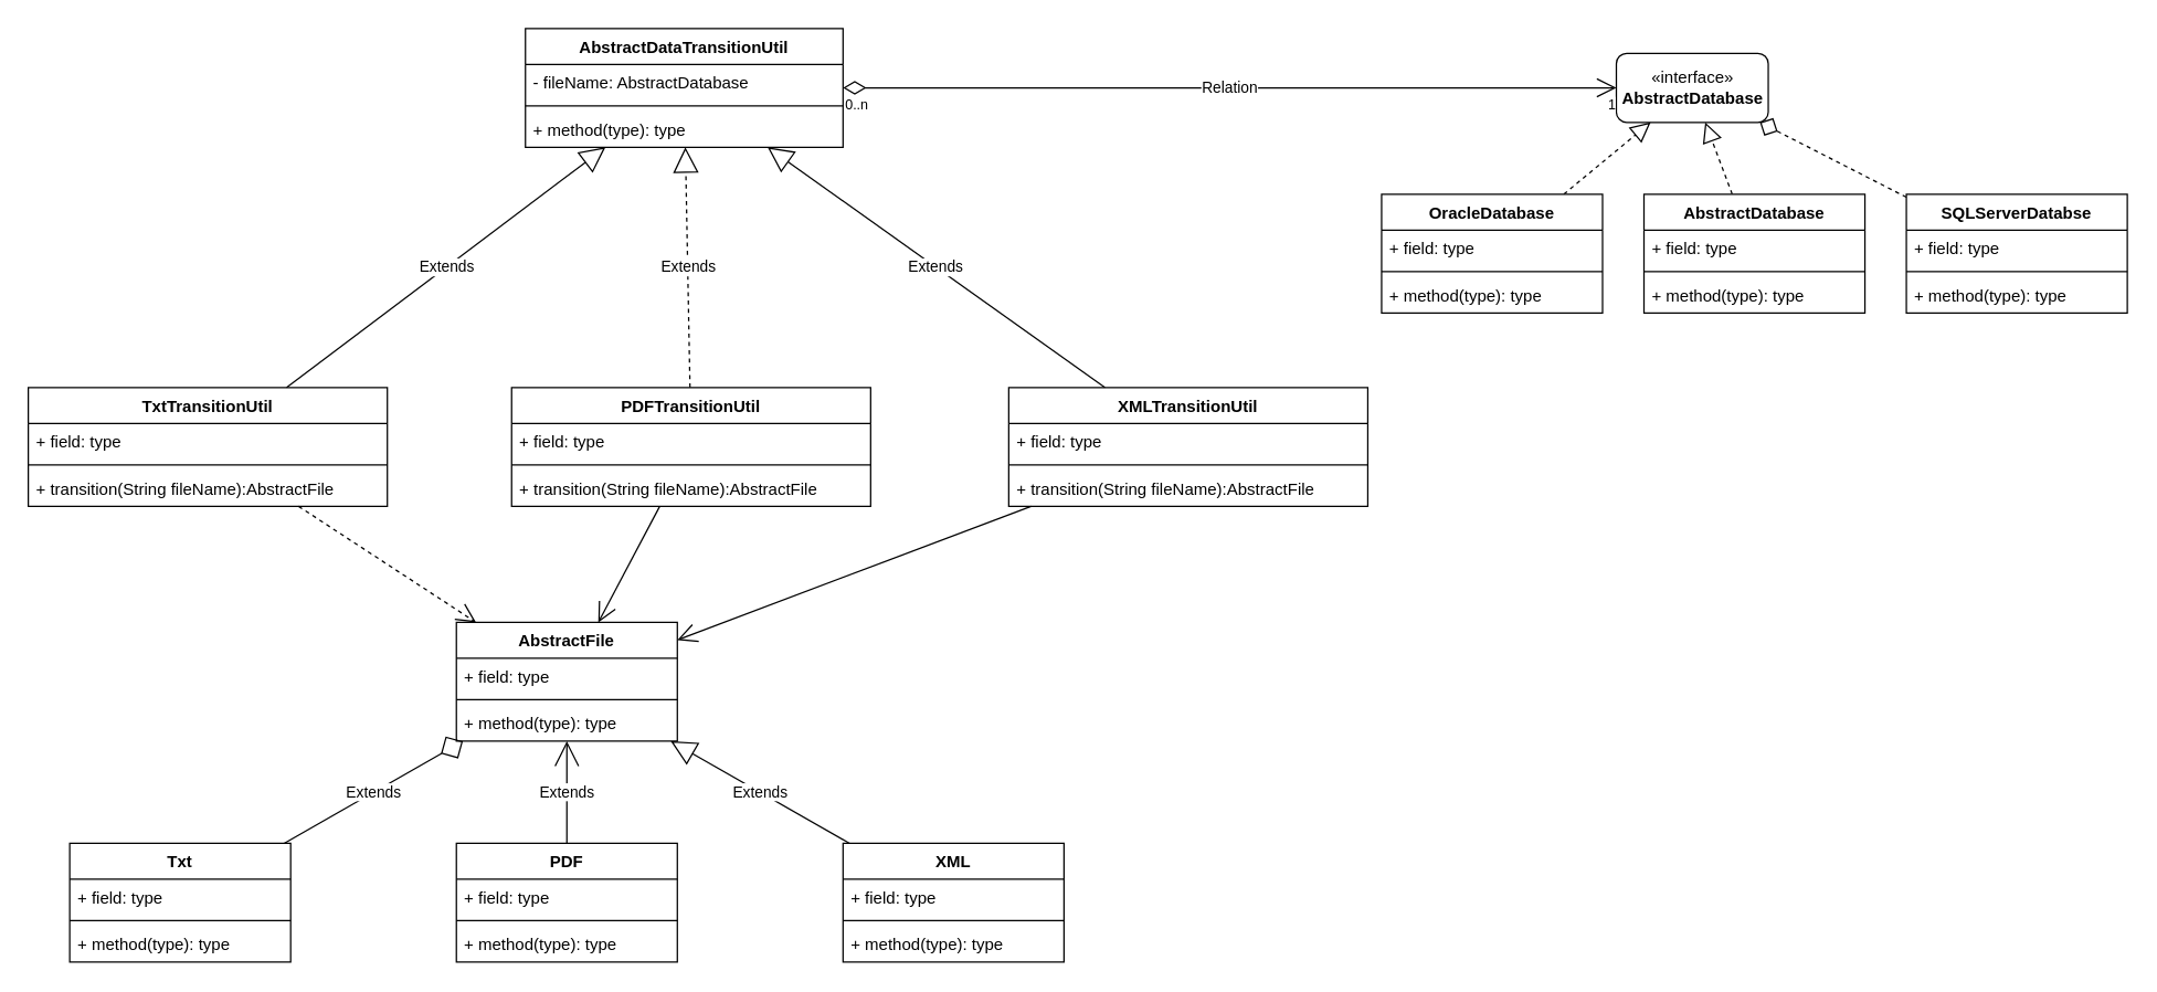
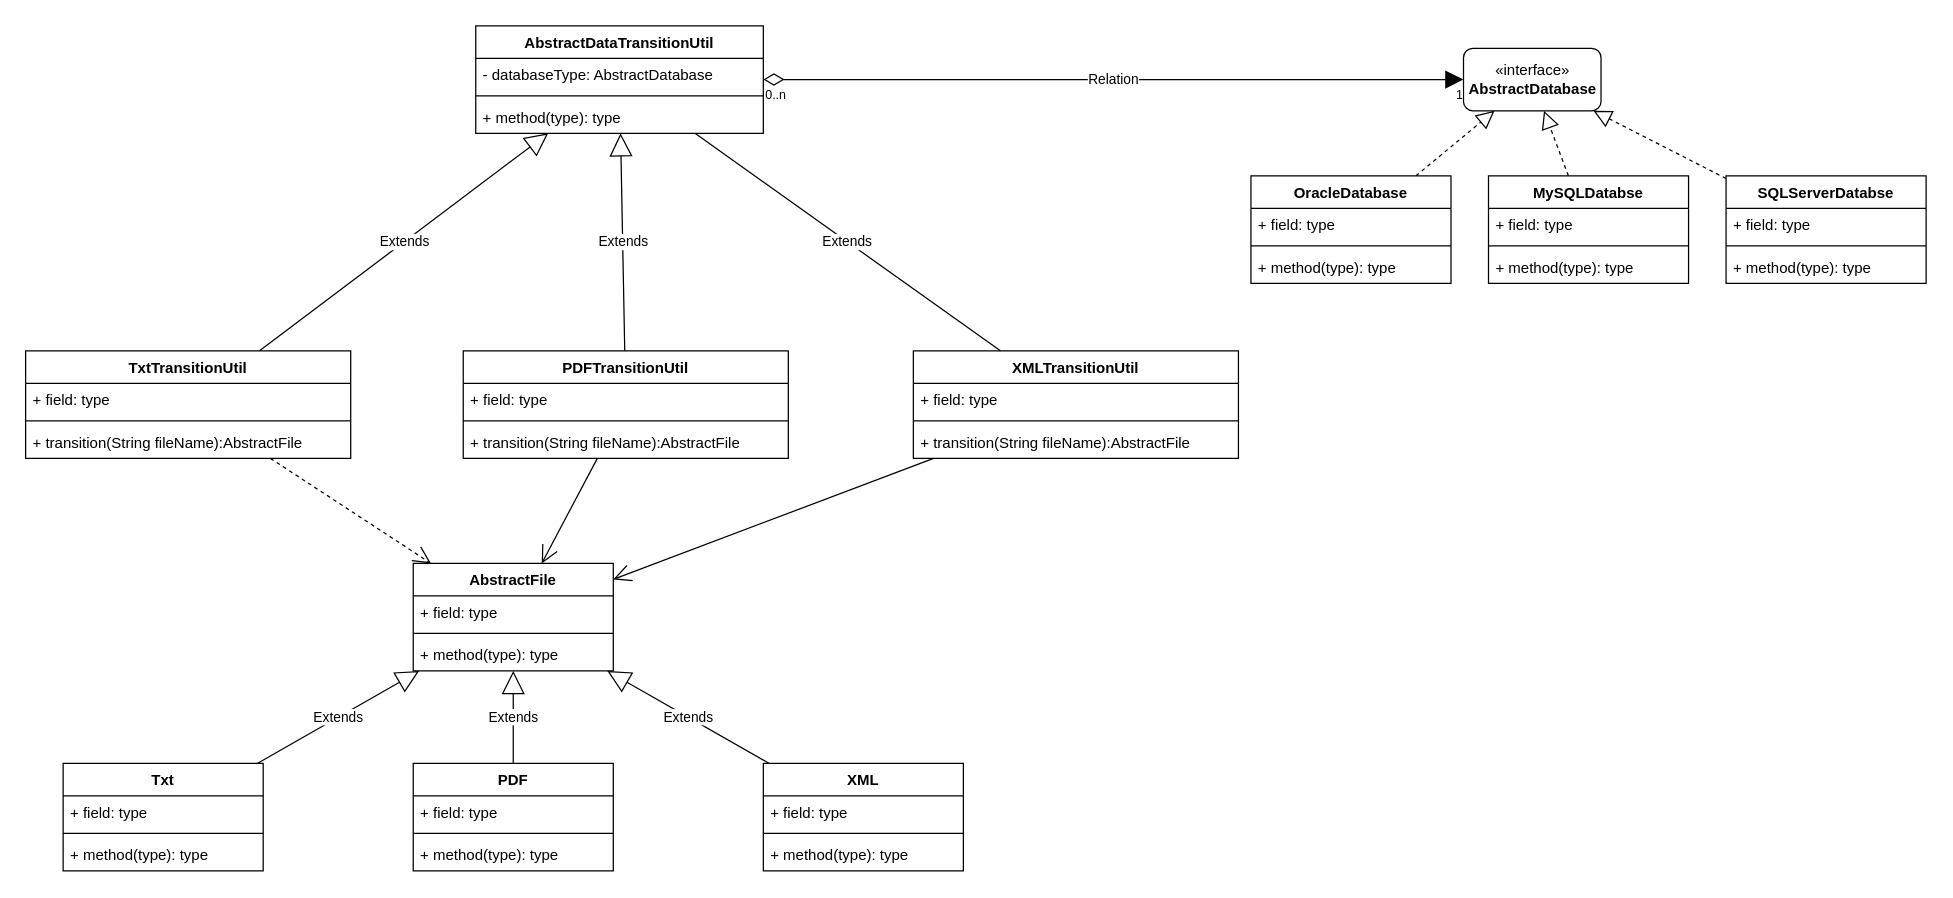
- <mxCell id="34" value="- fileName: AbstractDatabase" style="text;strokeColor=none;fillColor=none;align=left;verticalAlign=top;spacingLeft=4;spacingRight=4;overflow=hidden;rotatable=0;points=[[0,0.5],[1,0.5]];portConstraint=eastwest;" vertex="1" parent="33"><mxGeometry y="26" width="230" height="26" as="geometry" /></mxCell>
+ <mxCell id="34" value="- databaseType: AbstractDatabase" style="text;strokeColor=none;fillColor=none;align=left;verticalAlign=top;spacingLeft=4;spacingRight=4;overflow=hidden;rotatable=0;points=[[0,0.5],[1,0.5]];portConstraint=eastwest;" vertex="1" parent="33"><mxGeometry y="26" width="230" height="26" as="geometry" /></mxCell>
- <mxCell id="3" value="Relation" style="endArrow=open;html=1;endSize=12;startArrow=diamondThin;startSize=14;startFill=0;edgeStyle=orthogonalEdgeStyle;" edge="1" parent="1" source="33" target="2"><mxGeometry relative="1" as="geometry"><mxPoint x="890" y="180" as="sourcePoint" /><mxPoint x="1050" y="180" as="targetPoint" /></mxGeometry></mxCell>
+ <mxCell id="3" value="Relation" style="endArrow=block;html=1;endSize=12;startArrow=diamondThin;startSize=14;startFill=0;edgeStyle=orthogonalEdgeStyle;" edge="1" parent="1" source="33" target="2"><mxGeometry relative="1" as="geometry"><mxPoint x="890" y="180" as="sourcePoint" /><mxPoint x="1050" y="180" as="targetPoint" /></mxGeometry></mxCell>
- <mxCell id="8" value="" style="endArrow=diamond;dashed=1;endFill=0;endSize=12;html=1;" edge="1" parent="1" source="17" target="2"><mxGeometry width="160" relative="1" as="geometry"><mxPoint x="1263.875" y="150" as="sourcePoint" /><mxPoint x="1244.375" y="98" as="targetPoint" /></mxGeometry></mxCell>
+ <mxCell id="8" value="" style="endArrow=block;dashed=1;endFill=0;endSize=12;html=1;" edge="1" parent="1" source="17" target="2"><mxGeometry width="160" relative="1" as="geometry"><mxPoint x="1263.875" y="150" as="sourcePoint" /><mxPoint x="1244.375" y="98" as="targetPoint" /></mxGeometry></mxCell>
- <mxCell id="39" value="Extends" style="endArrow=block;endSize=16;endFill=0;html=1;" edge="1" parent="1" source="29" target="33"><mxGeometry width="160" relative="1" as="geometry"><mxPoint x="227.058" y="300" as="sourcePoint" /><mxPoint x="457.942" y="126" as="targetPoint" /></mxGeometry></mxCell>
+ <mxCell id="39" value="Extends" style="endArrow=none;endSize=16;endFill=0;html=1;" edge="1" parent="1" source="29" target="33"><mxGeometry width="160" relative="1" as="geometry"><mxPoint x="227.058" y="300" as="sourcePoint" /><mxPoint x="457.942" y="126" as="targetPoint" /></mxGeometry></mxCell>
- <mxCell id="13" value="AbstractDatabase" style="swimlane;fontStyle=1;align=center;verticalAlign=top;childLayout=stackLayout;horizontal=1;startSize=26;horizontalStack=0;resizeParent=1;resizeParentMax=0;resizeLast=0;collapsible=1;marginBottom=0;" vertex="1" parent="1"><mxGeometry x="1190" y="140" width="160" height="86" as="geometry" /></mxCell>
+ <mxCell id="13" value="MySQLDatabse" style="swimlane;fontStyle=1;align=center;verticalAlign=top;childLayout=stackLayout;horizontal=1;startSize=26;horizontalStack=0;resizeParent=1;resizeParentMax=0;resizeLast=0;collapsible=1;marginBottom=0;" vertex="1" parent="1"><mxGeometry x="1190" y="140" width="160" height="86" as="geometry" /></mxCell>
- <mxCell id="38" value="Extends" style="endArrow=block;endSize=16;endFill=0;html=1;dashed=1;" edge="1" parent="1" source="25" target="33"><mxGeometry width="160" relative="1" as="geometry"><mxPoint x="217.058" y="290" as="sourcePoint" /><mxPoint x="447.942" y="116" as="targetPoint" /></mxGeometry></mxCell>
+ <mxCell id="38" value="Extends" style="endArrow=block;endSize=16;endFill=0;html=1;" edge="1" parent="1" source="25" target="33"><mxGeometry width="160" relative="1" as="geometry"><mxPoint x="217.058" y="290" as="sourcePoint" /><mxPoint x="447.942" y="116" as="targetPoint" /></mxGeometry></mxCell>
- <mxCell id="56" value="Extends" style="endArrow=diamond;endSize=16;endFill=0;html=1;" edge="1" parent="1" source="44" target="52"><mxGeometry width="160" relative="1" as="geometry"><mxPoint x="89.998" y="580" as="sourcePoint" /><mxPoint x="320.882" y="406" as="targetPoint" /></mxGeometry></mxCell>
+ <mxCell id="56" value="Extends" style="endArrow=block;endSize=16;endFill=0;html=1;" edge="1" parent="1" source="44" target="52"><mxGeometry width="160" relative="1" as="geometry"><mxPoint x="89.998" y="580" as="sourcePoint" /><mxPoint x="320.882" y="406" as="targetPoint" /></mxGeometry></mxCell>
- <mxCell id="57" value="Extends" style="endArrow=open;endSize=16;endFill=0;html=1;" edge="1" parent="1" source="40" target="52"><mxGeometry width="160" relative="1" as="geometry"><mxPoint x="215.25" y="620" as="sourcePoint" /><mxPoint x="344.75" y="546" as="targetPoint" /></mxGeometry></mxCell>
+ <mxCell id="57" value="Extends" style="endArrow=block;endSize=16;endFill=0;html=1;" edge="1" parent="1" source="40" target="52"><mxGeometry width="160" relative="1" as="geometry"><mxPoint x="215.25" y="620" as="sourcePoint" /><mxPoint x="344.75" y="546" as="targetPoint" /></mxGeometry></mxCell>
